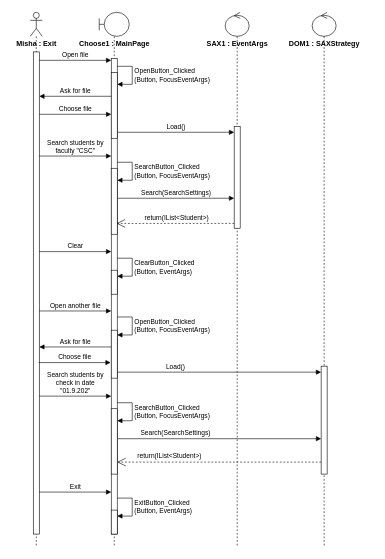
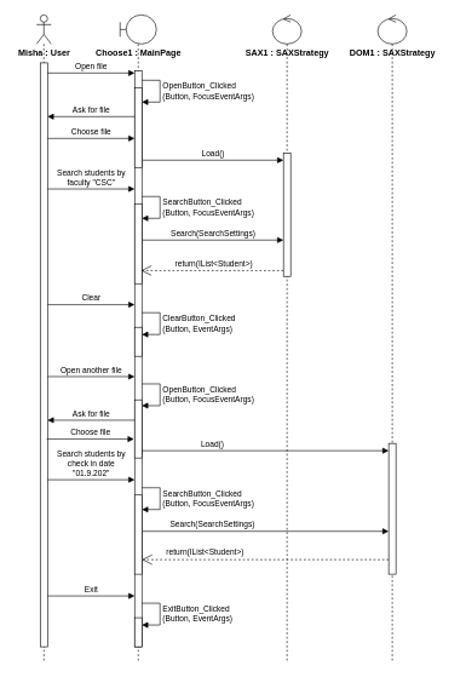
- <mxCell id="4" value="Misha : Exit" style="text;align=center;fontStyle=1;verticalAlign=middle;spacingLeft=3;spacingRight=3;strokeColor=none;rotatable=0;points=[[0,0.5],[1,0.5]];portConstraint=eastwest;html=1;" vertex="1" parent="1"><mxGeometry y="60" width="80" height="26" as="geometry" x="20" /></mxCell>
+ <mxCell id="4" value="Misha : User" style="text;align=center;fontStyle=1;verticalAlign=middle;spacingLeft=3;spacingRight=3;strokeColor=none;rotatable=0;points=[[0,0.5],[1,0.5]];portConstraint=eastwest;html=1;" vertex="1" parent="1"><mxGeometry y="60" width="80" height="26" as="geometry" x="20" /></mxCell>
- <mxCell id="22" value="SAX1 : EventArgs" style="text;align=center;fontStyle=1;verticalAlign=middle;spacingLeft=3;spacingRight=3;strokeColor=none;rotatable=0;points=[[0,0.5],[1,0.5]];portConstraint=eastwest;html=1;" vertex="1" parent="1"><mxGeometry x="315" y="60" width="160" height="26" as="geometry" /></mxCell>
+ <mxCell id="22" value="SAX1 : SAXStrategy" style="text;align=center;fontStyle=1;verticalAlign=middle;spacingLeft=3;spacingRight=3;strokeColor=none;rotatable=0;points=[[0,0.5],[1,0.5]];portConstraint=eastwest;html=1;" vertex="1" parent="1"><mxGeometry x="315" y="60" width="160" height="26" as="geometry" /></mxCell>
